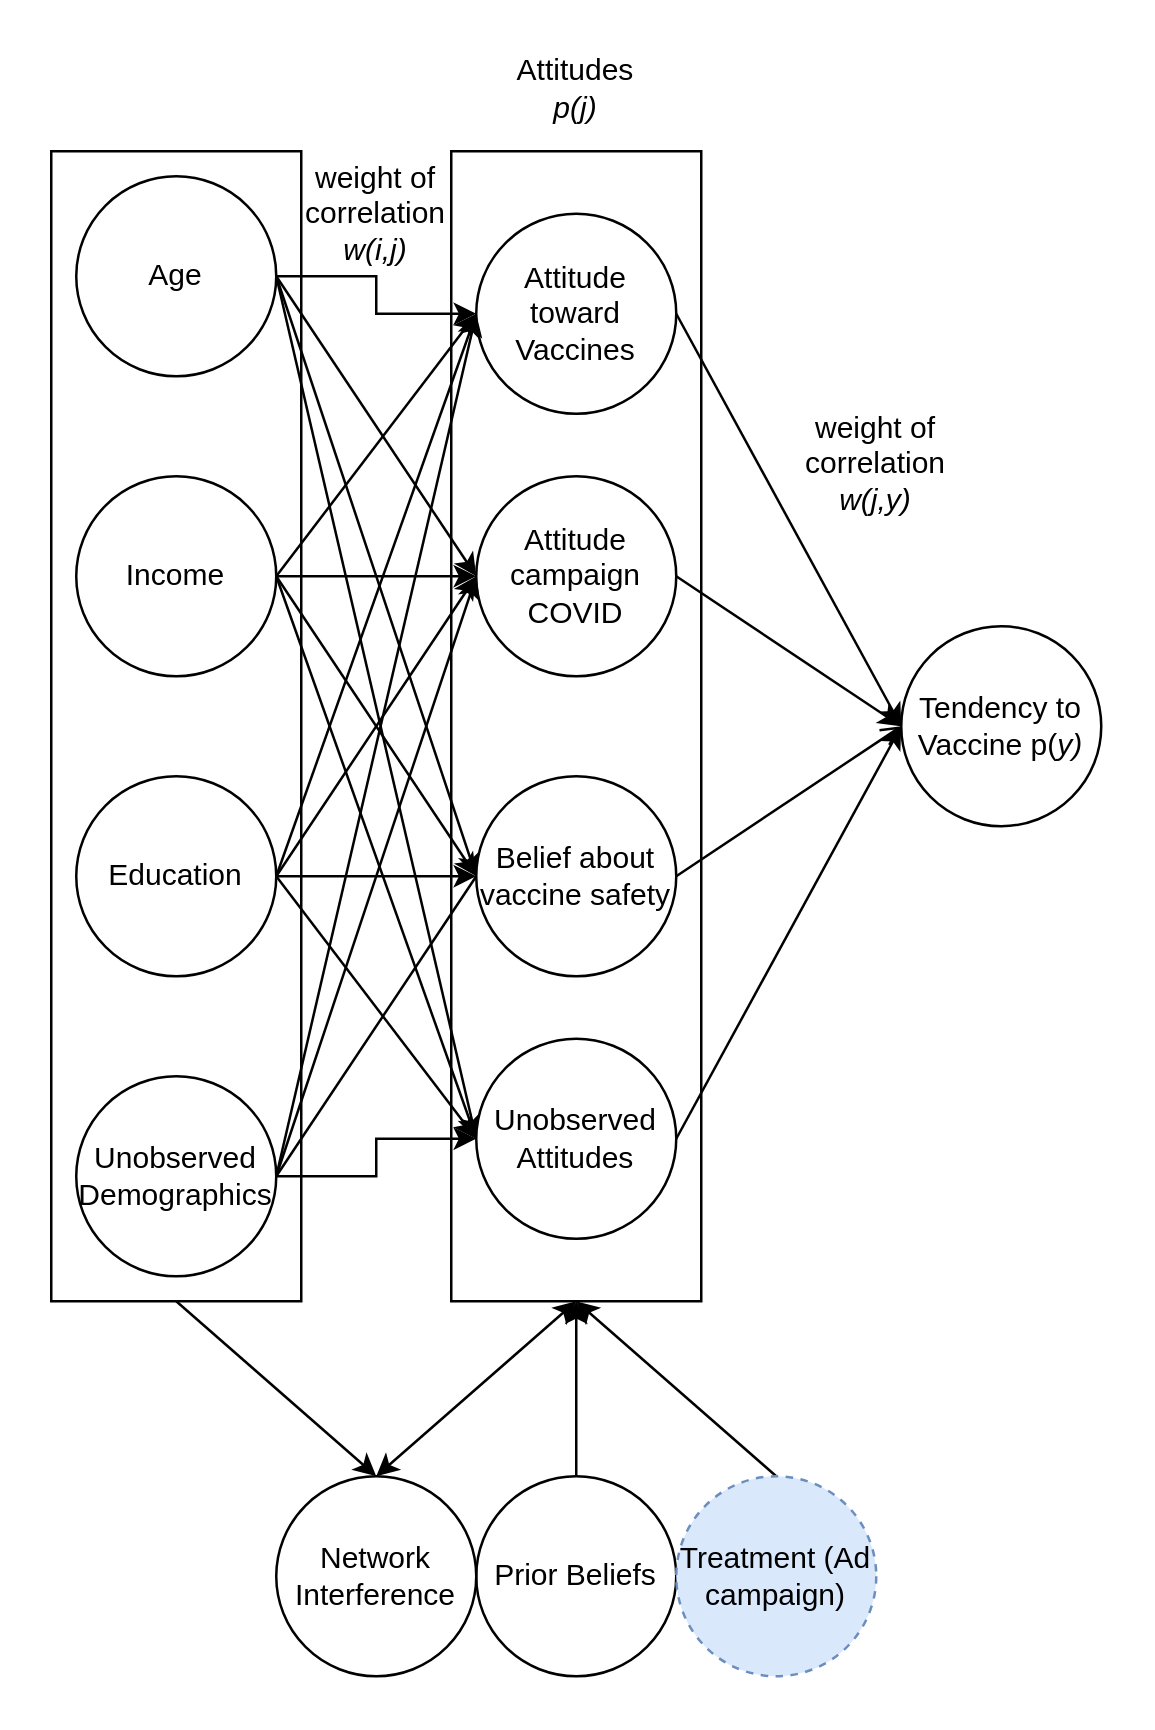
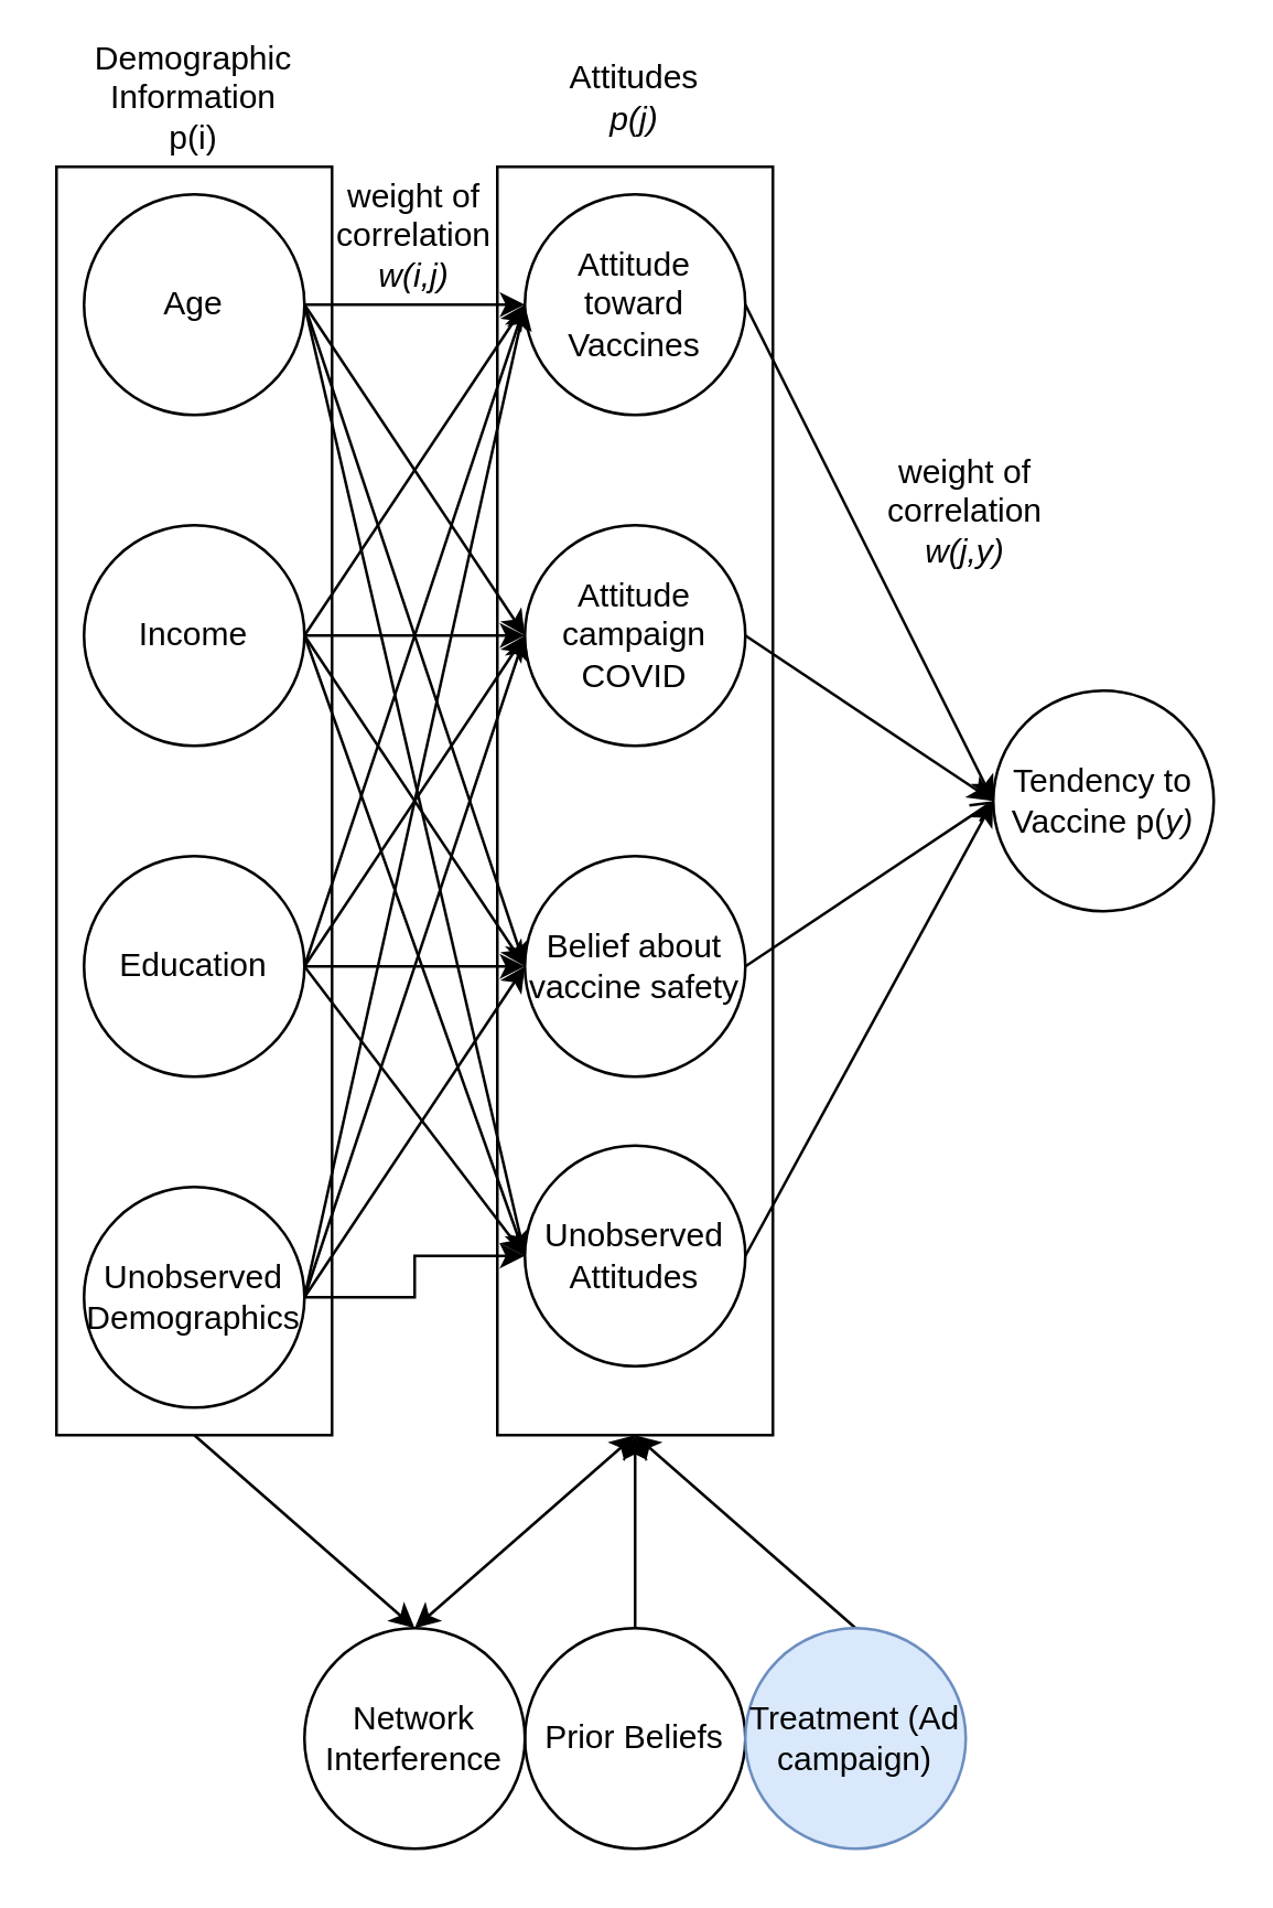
+ <mxCell id="27" value="Demographic Information p(i)" style="text;html=1;align=center;verticalAlign=middle;whiteSpace=wrap;rounded=0;" parent="1" vertex="1"><mxGeometry x="40" y="20" width="60" height="30" as="geometry" /></mxCell>
- <mxCell id="21" value="Attitude toward Vaccines" style="ellipse;whiteSpace=wrap;html=1;aspect=fixed;" parent="1" vertex="1"><mxGeometry x="190" y="85" width="80" height="80" as="geometry" /></mxCell>
+ <mxCell id="21" value="Attitude toward Vaccines" style="ellipse;whiteSpace=wrap;html=1;aspect=fixed;" parent="1" vertex="1"><mxGeometry x="190" y="70" width="80" height="80" as="geometry" /></mxCell>
- <mxCell id="30" style="rounded=0;orthogonalLoop=1;jettySize=auto;html=1;exitX=1;exitY=0.5;exitDx=0;exitDy=0;entryX=0;entryY=0.5;entryDx=0;entryDy=0;endArrow=none;" parent="1" source="33" target="25" edge="1"><mxGeometry relative="1" as="geometry" /></mxCell>
+ <mxCell id="30" style="rounded=0;orthogonalLoop=1;jettySize=auto;html=1;exitX=1;exitY=0.5;exitDx=0;exitDy=0;entryX=0;entryY=0.5;entryDx=0;entryDy=0;" parent="1" source="33" target="25" edge="1"><mxGeometry relative="1" as="geometry" /></mxCell>
- <mxCell id="43" value="Treatment (Ad campaign)" style="ellipse;whiteSpace=wrap;html=1;aspect=fixed;fillColor=#dae8fc;strokeColor=#6c8ebf;dashed=1;" vertex="1" parent="1"><mxGeometry x="270" y="590" width="80" height="80" as="geometry" /></mxCell>
+ <mxCell id="43" value="Treatment (Ad campaign)" style="ellipse;whiteSpace=wrap;html=1;aspect=fixed;fillColor=#dae8fc;strokeColor=#6c8ebf;" vertex="1" parent="1"><mxGeometry x="270" y="590" width="80" height="80" as="geometry" /></mxCell>
